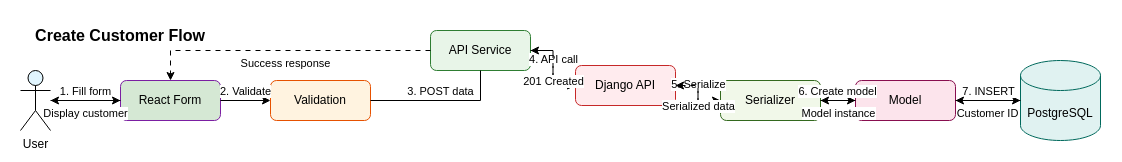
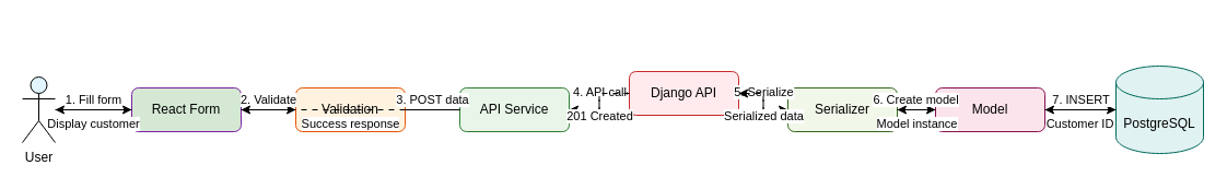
- <mxCell id="10" value="Create Customer Flow" style="text;html=1;strokeColor=none;fillColor=none;align=center;verticalAlign=middle;whiteSpace=wrap;rounded=0;fontSize=16;fontStyle=1;" vertex="1" parent="1"><mxGeometry x="20" y="20" width="200" height="30" as="geometry" /></mxCell>
- <mxCell id="5" value="API Service" style="rounded=1;whiteSpace=wrap;html=1;fillColor=#e8f5e8;strokeColor=#2e7d32;" vertex="1" parent="1"><mxGeometry x="430" y="30" width="100" height="40" as="geometry" /></mxCell>
+ <mxCell id="5" value="API Service" style="rounded=1;whiteSpace=wrap;html=1;fillColor=#e8f5e8;strokeColor=#2e7d32;" vertex="1" parent="1"><mxGeometry x="420" y="80" width="100" height="40" as="geometry" /></mxCell>
